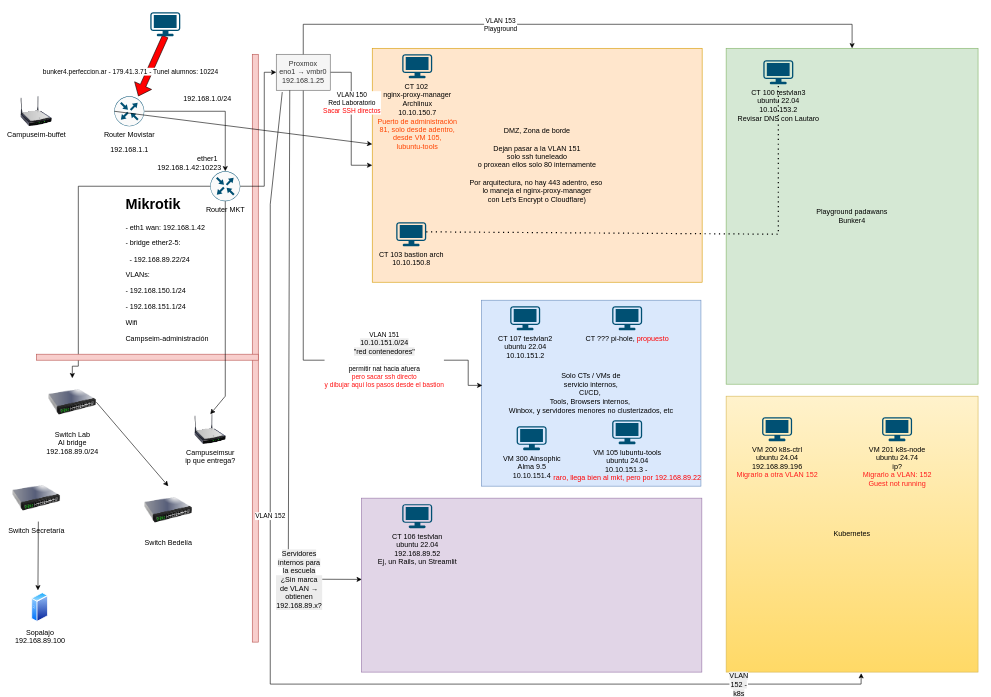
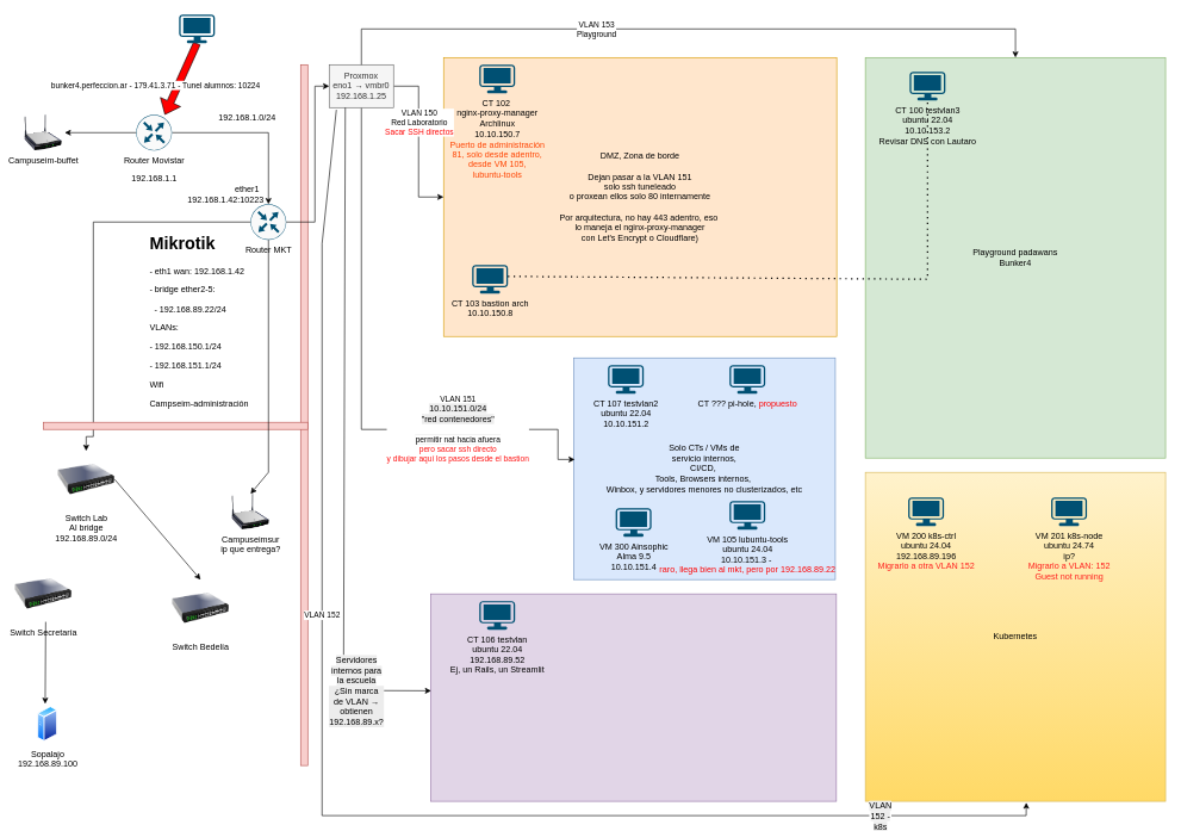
- <mxCell id="41" value="" style="endArrow=classic;html=1;rounded=0;exitX=0;exitY=0.5;exitDx=0;exitDy=0;exitPerimeter=0;" parent="1" source="16" target="6" edge="1"><mxGeometry width="50" height="50" relative="1" as="geometry"><mxPoint x="110" y="310" as="sourcePoint" /><mxPoint x="160" y="260" as="targetPoint" /></mxGeometry></mxCell>
+ <mxCell id="41" value="" style="endArrow=classic;html=1;rounded=0;exitX=0;exitY=0.5;exitDx=0;exitDy=0;exitPerimeter=0;entryX=1;entryY=0.5;entryDx=0;entryDy=0;" parent="1" source="16" target="40" edge="1"><mxGeometry width="50" height="50" relative="1" as="geometry"><mxPoint x="110" y="310" as="sourcePoint" /><mxPoint x="160" y="260" as="targetPoint" /></mxGeometry></mxCell>
